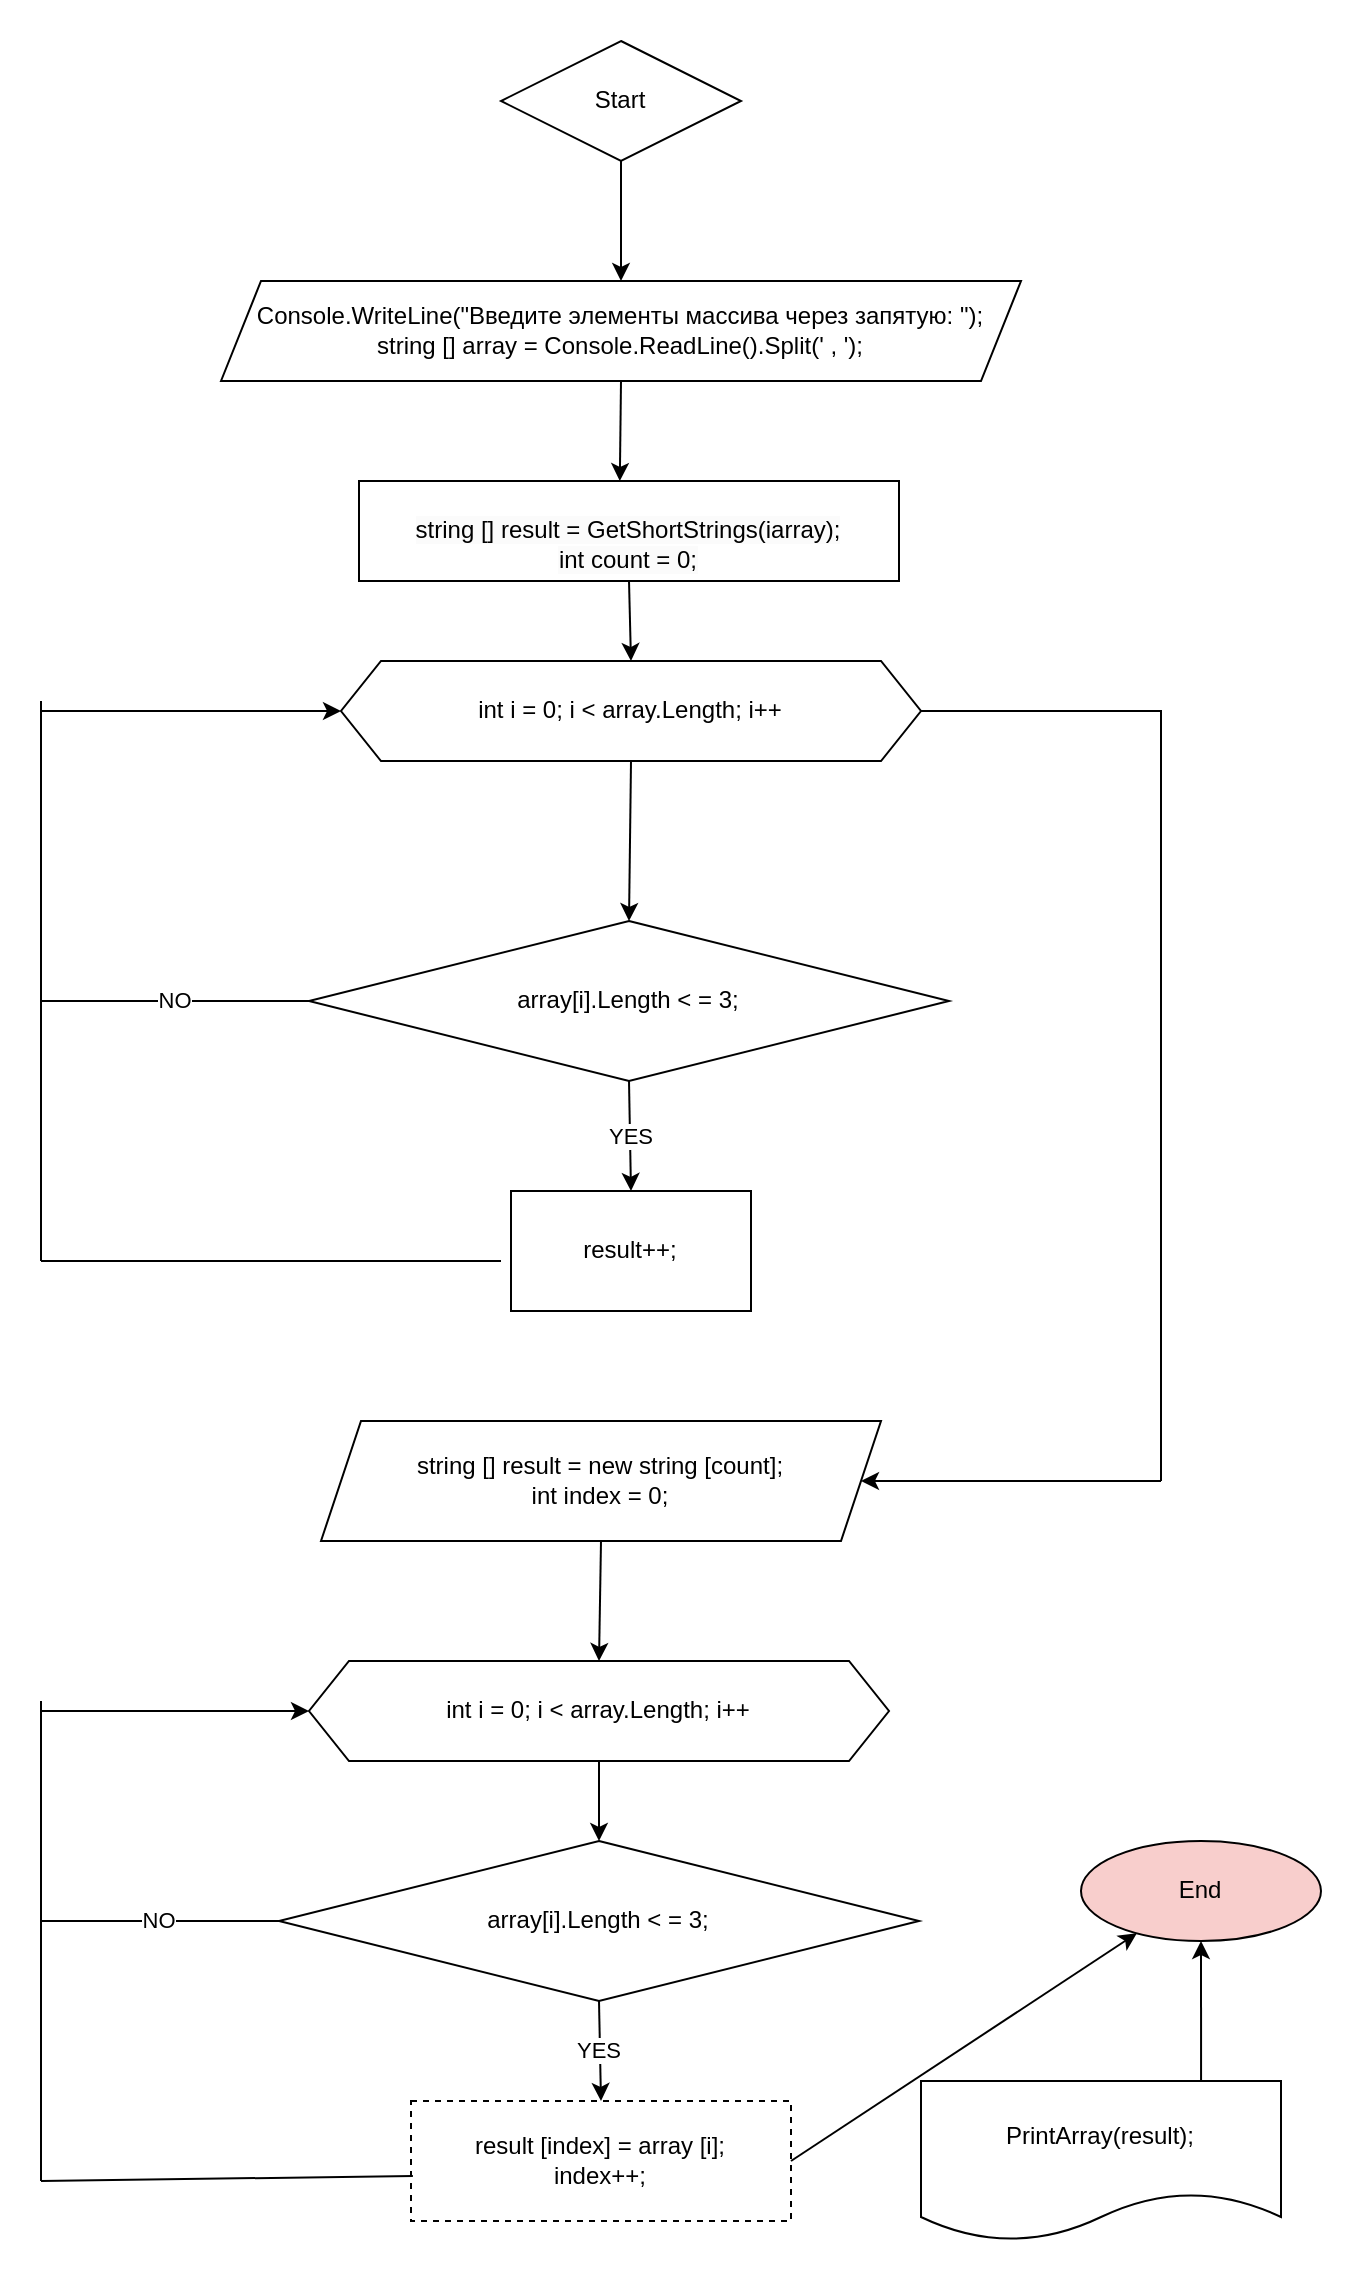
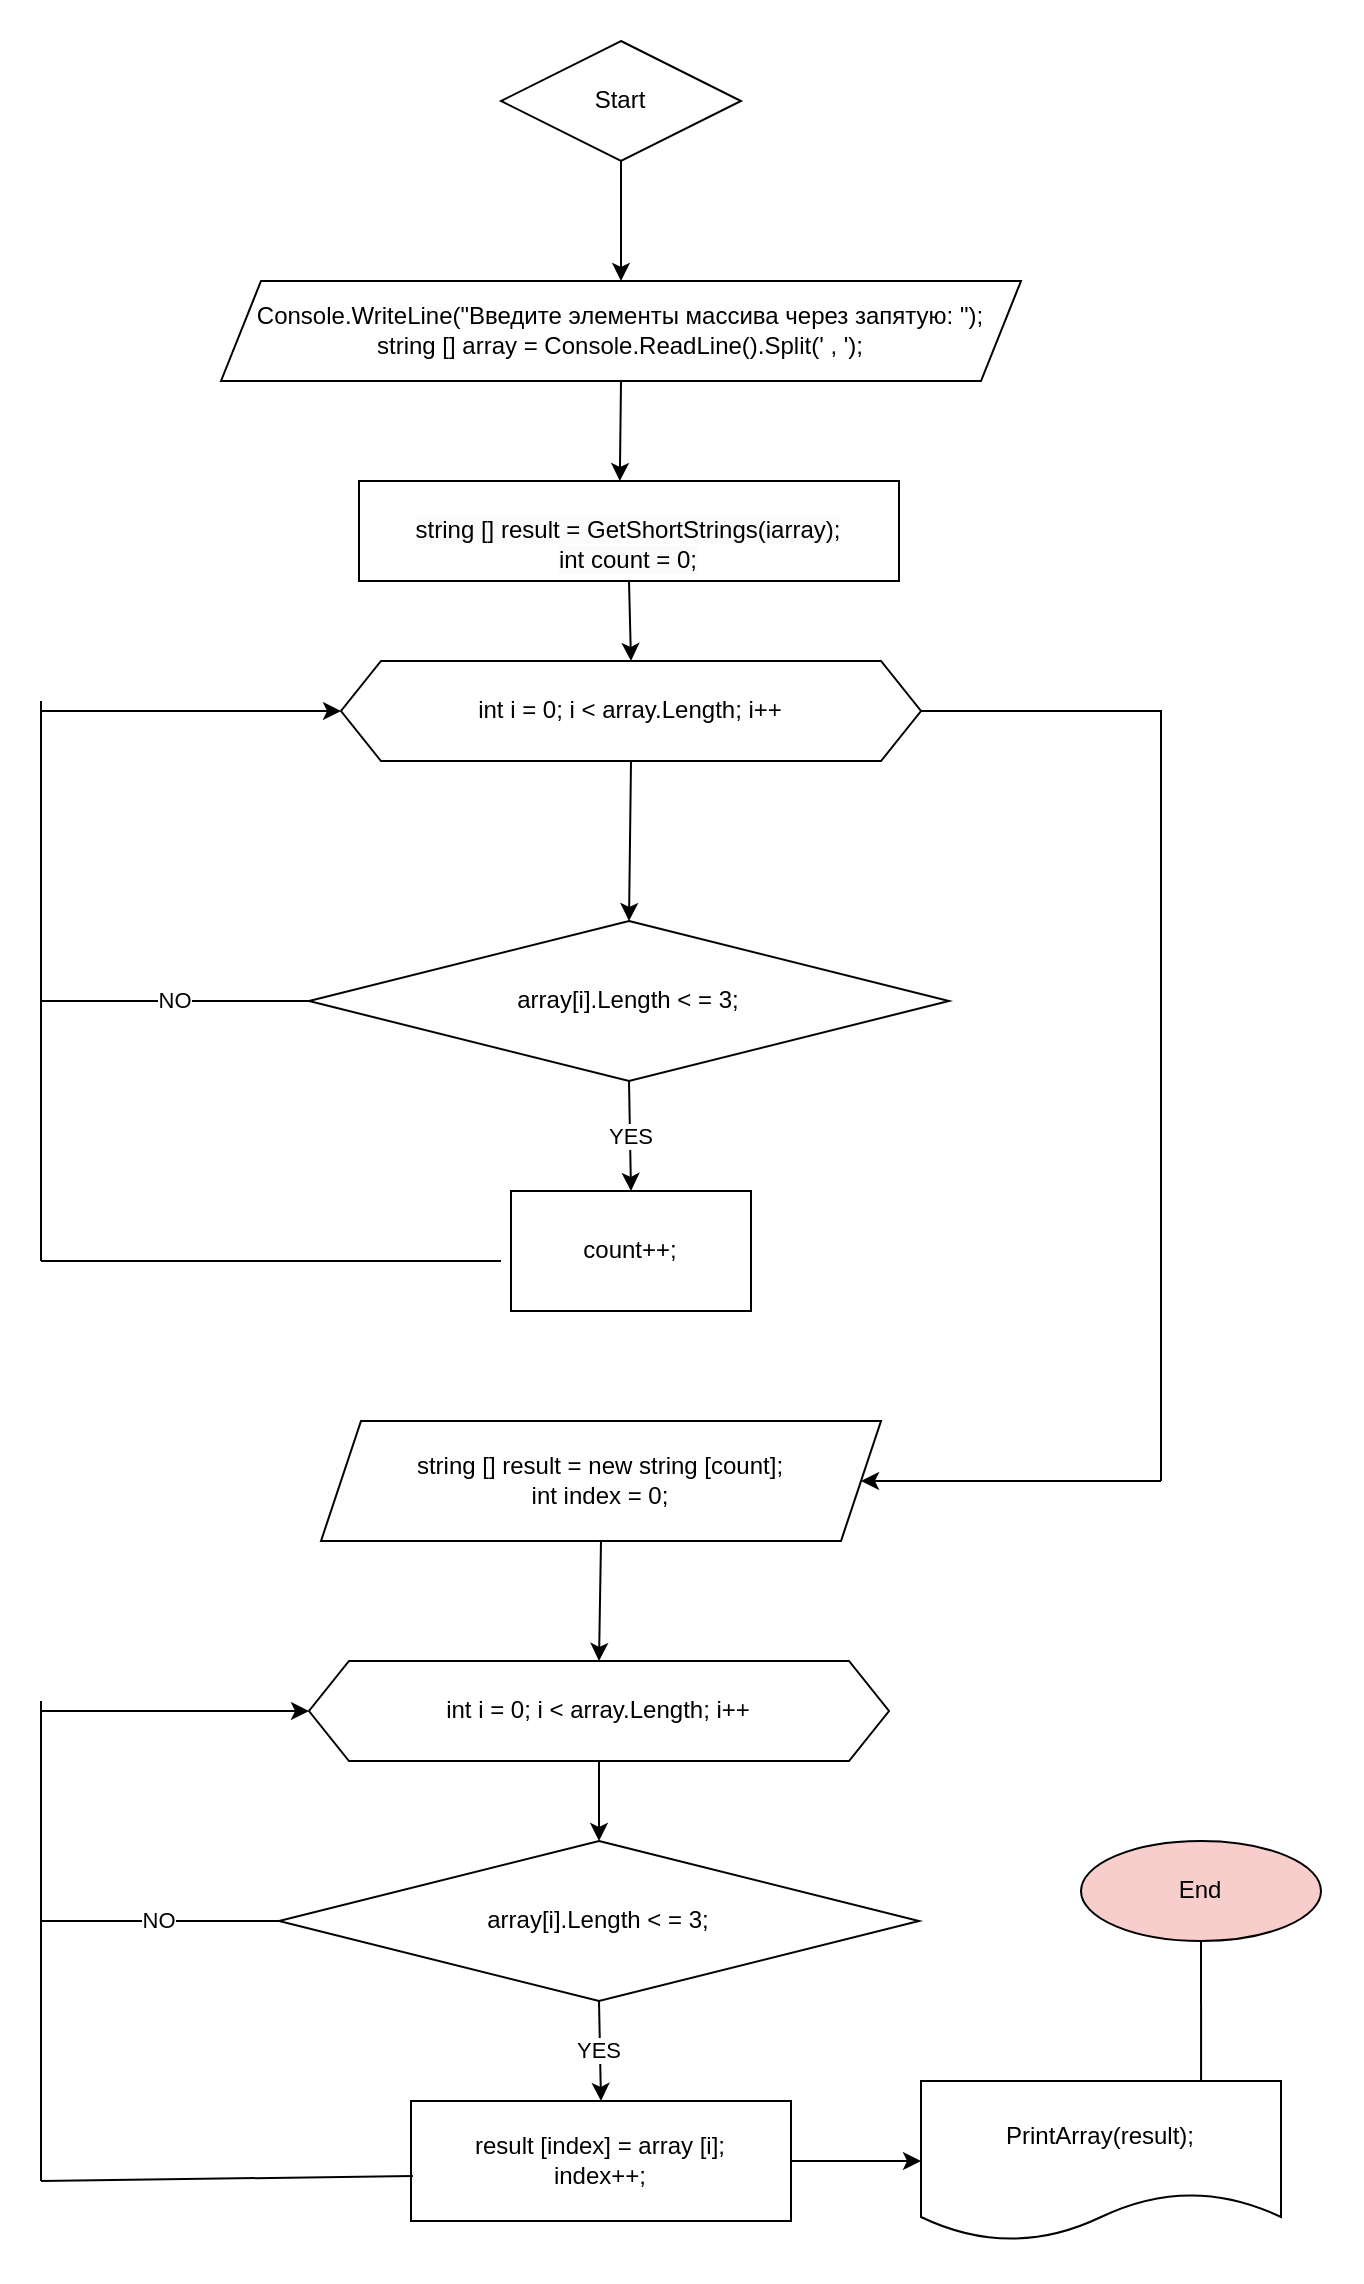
- <mxCell id="8" value="result++;" style="rounded=0;whiteSpace=wrap;html=1;" vertex="1" parent="1"><mxGeometry x="255" y="595" width="120" height="60" as="geometry" /></mxCell>
+ <mxCell id="8" value="count++;" style="rounded=0;whiteSpace=wrap;html=1;" vertex="1" parent="1"><mxGeometry x="255" y="595" width="120" height="60" as="geometry" /></mxCell>
- <mxCell id="35" value="" style="endArrow=classic;html=1;rounded=0;exitX=0.778;exitY=0;exitDx=0;exitDy=0;exitPerimeter=0;" edge="1" parent="1" source="32" target="36"><mxGeometry width="50" height="50" relative="1" as="geometry"><mxPoint x="600" y="1030" as="sourcePoint" /><mxPoint x="600" y="930" as="targetPoint" /></mxGeometry></mxCell>
+ <mxCell id="35" value="" style="endArrow=none;html=1;rounded=0;exitX=0.778;exitY=0;exitDx=0;exitDy=0;exitPerimeter=0;" edge="1" parent="1" source="32" target="36"><mxGeometry width="50" height="50" relative="1" as="geometry"><mxPoint x="600" y="1030" as="sourcePoint" /><mxPoint x="600" y="930" as="targetPoint" /></mxGeometry></mxCell>
- <mxCell id="31" value="" style="endArrow=classic;html=1;rounded=0;exitX=1;exitY=0.5;exitDx=0;exitDy=0;" edge="1" parent="1" source="25" target="36"><mxGeometry width="50" height="50" relative="1" as="geometry"><mxPoint x="330" y="1150" as="sourcePoint" /><mxPoint x="470" y="1080" as="targetPoint" /></mxGeometry></mxCell>
+ <mxCell id="31" value="" style="endArrow=classic;html=1;rounded=0;exitX=1;exitY=0.5;exitDx=0;exitDy=0;" edge="1" parent="1" source="25" target="32"><mxGeometry width="50" height="50" relative="1" as="geometry"><mxPoint x="330" y="1150" as="sourcePoint" /><mxPoint x="470" y="1080" as="targetPoint" /></mxGeometry></mxCell>
- <mxCell id="25" value="result [index] = array [i];&lt;br&gt;index++;" style="rounded=0;whiteSpace=wrap;html=1;dashed=1;" vertex="1" parent="1"><mxGeometry x="205" y="1050" width="190" height="60" as="geometry" /></mxCell>
+ <mxCell id="25" value="result [index] = array [i];&lt;br&gt;index++;" style="rounded=0;whiteSpace=wrap;html=1;" vertex="1" parent="1"><mxGeometry x="205" y="1050" width="190" height="60" as="geometry" /></mxCell>
